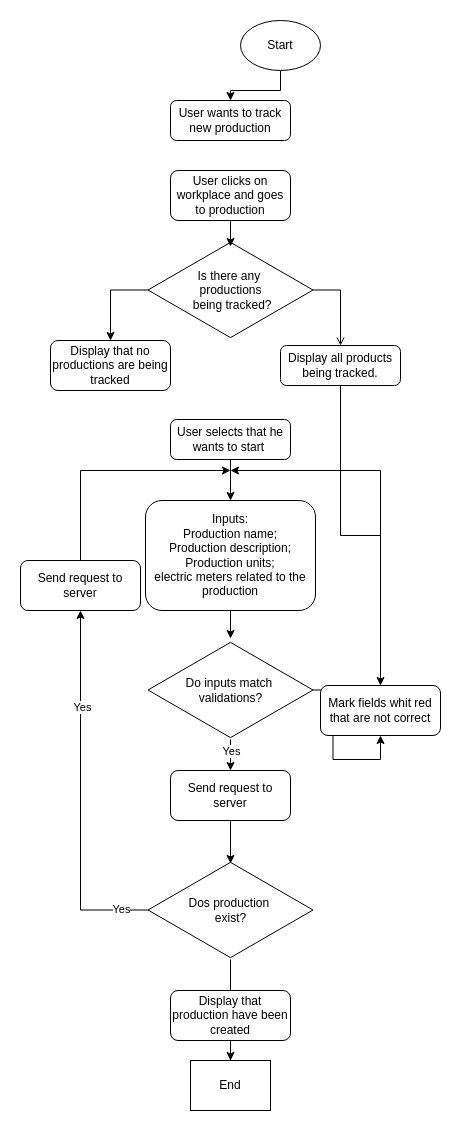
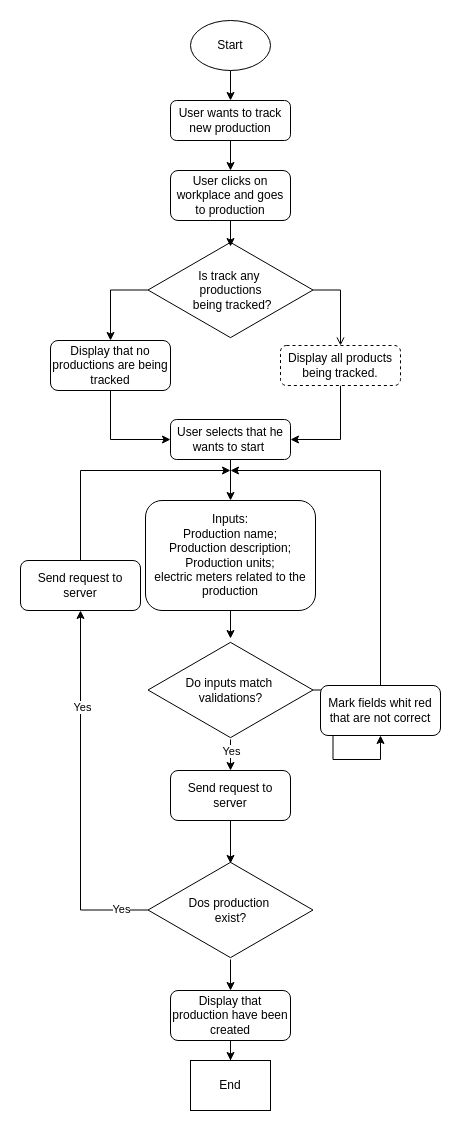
- <mxCell id="5" value="Start" style="ellipse;whiteSpace=wrap;html=1;" parent="1" vertex="1"><mxGeometry x="240" y="20" width="80" height="50" as="geometry" /></mxCell>
+ <mxCell id="5" value="Start" style="ellipse;whiteSpace=wrap;html=1;" parent="1" vertex="1"><mxGeometry x="190" y="20" width="80" height="50" as="geometry" /></mxCell>
+ <mxCell id="2" style="edgeStyle=orthogonalEdgeStyle;rounded=0;orthogonalLoop=1;jettySize=auto;html=1;entryX=0.5;entryY=0;entryDx=0;entryDy=0;" parent="1" source="3" target="6" edge="1"><mxGeometry relative="1" as="geometry" /></mxCell>
- <mxCell id="9" value="Is there any&amp;nbsp;&lt;div&gt;productions&lt;/div&gt;&lt;div&gt;&amp;nbsp;being tracked?&lt;/div&gt;" style="html=1;whiteSpace=wrap;aspect=fixed;shape=isoRectangle;" parent="1" vertex="1"><mxGeometry x="147.5" y="240" width="165" height="99" as="geometry" /></mxCell>
+ <mxCell id="9" value="Is track any&amp;nbsp;&lt;div&gt;productions&lt;/div&gt;&lt;div&gt;&amp;nbsp;being tracked?&lt;/div&gt;" style="html=1;whiteSpace=wrap;aspect=fixed;shape=isoRectangle;" parent="1" vertex="1"><mxGeometry x="147.5" y="240" width="165" height="99" as="geometry" /></mxCell>
- <mxCell id="18" value="Display all products being tracked." style="rounded=1;whiteSpace=wrap;html=1;fontSize=12;glass=0;strokeWidth=1;shadow=0;" parent="1" vertex="1"><mxGeometry x="280" y="345" width="120" height="40" as="geometry" /></mxCell>
+ <mxCell id="18" value="Display all products being tracked." style="rounded=1;whiteSpace=wrap;html=1;fontSize=12;glass=0;strokeWidth=1;shadow=0;dashed=1;" parent="1" vertex="1"><mxGeometry x="280" y="345" width="120" height="40" as="geometry" /></mxCell>
+ <mxCell id="15" style="edgeStyle=orthogonalEdgeStyle;rounded=0;orthogonalLoop=1;jettySize=auto;html=1;entryX=0;entryY=0.5;entryDx=0;entryDy=0;" parent="1" source="16" target="20" edge="1"><mxGeometry relative="1" as="geometry" /></mxCell>
- <mxCell id="17" style="edgeStyle=orthogonalEdgeStyle;rounded=0;orthogonalLoop=1;jettySize=auto;html=1;" parent="1" source="18" target="26" edge="1"><mxGeometry relative="1" as="geometry" /></mxCell>
+ <mxCell id="17" style="edgeStyle=orthogonalEdgeStyle;rounded=0;orthogonalLoop=1;jettySize=auto;html=1;entryX=1;entryY=0.5;entryDx=0;entryDy=0;" parent="1" source="18" target="20" edge="1"><mxGeometry relative="1" as="geometry" /></mxCell>
- <mxCell id="30" style="edgeStyle=orthogonalEdgeStyle;rounded=0;orthogonalLoop=1;jettySize=auto;html=1;entryX=0.5;entryY=0;entryDx=0;entryDy=0;endArrow=none;" parent="1" source="31" target="37" edge="1"><mxGeometry relative="1" as="geometry" /></mxCell>
+ <mxCell id="30" style="edgeStyle=orthogonalEdgeStyle;rounded=0;orthogonalLoop=1;jettySize=auto;html=1;entryX=0.5;entryY=0;entryDx=0;entryDy=0;" parent="1" source="31" target="37" edge="1"><mxGeometry relative="1" as="geometry" /></mxCell>
